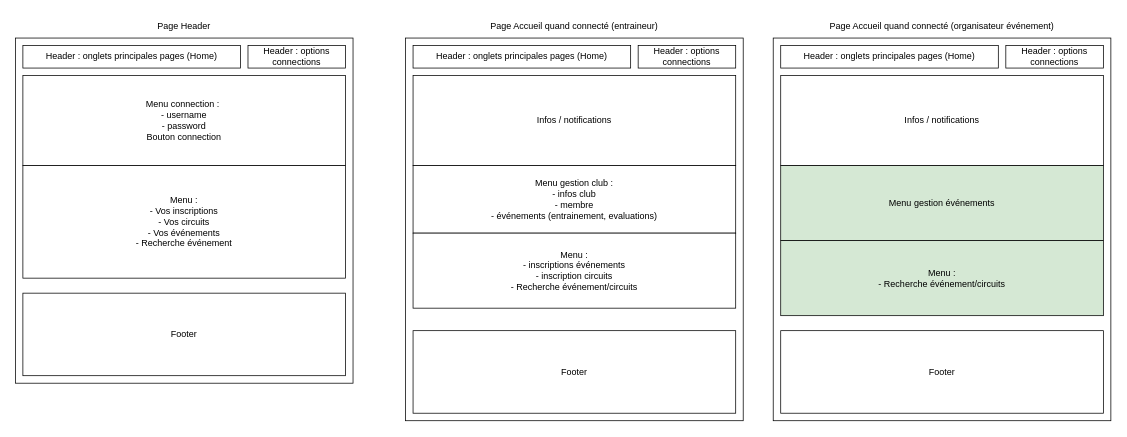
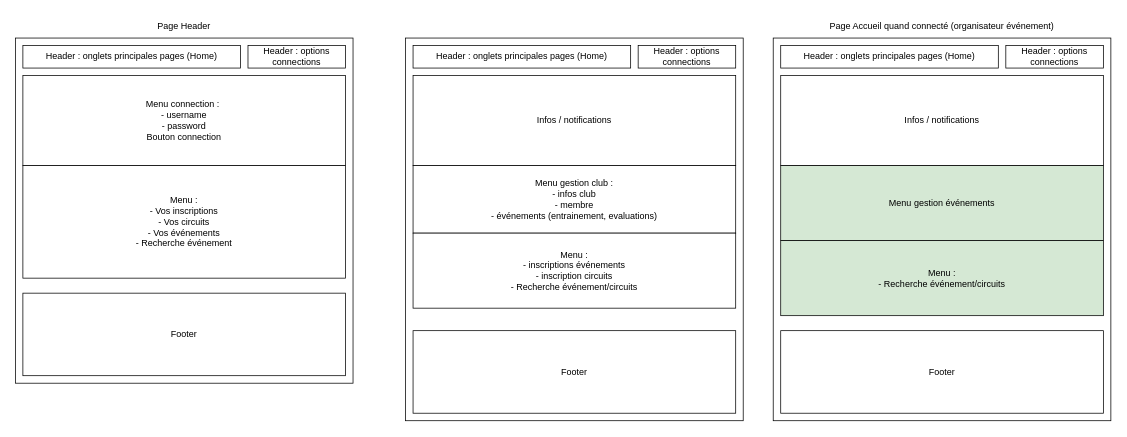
- <mxCell id="12" value="Page Accueil quand connecté (entraineur)" style="text;html=1;strokeColor=none;fillColor=none;align=center;verticalAlign=middle;whiteSpace=wrap;rounded=0;" parent="1" vertex="1"><mxGeometry x="540" y="20" width="450" height="30" as="geometry" /></mxCell>
